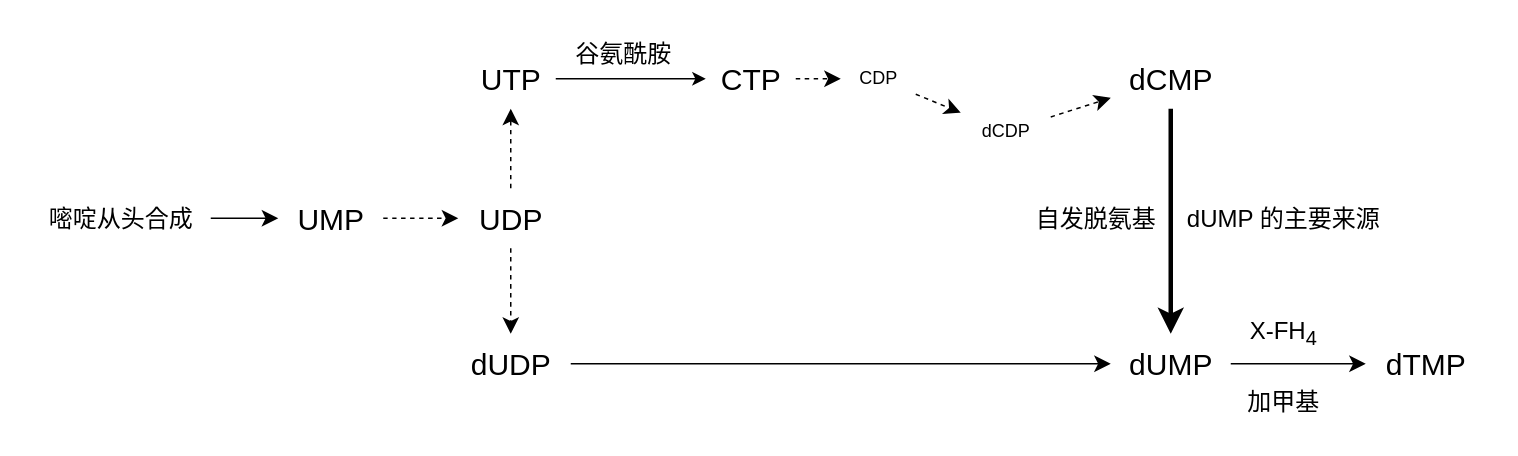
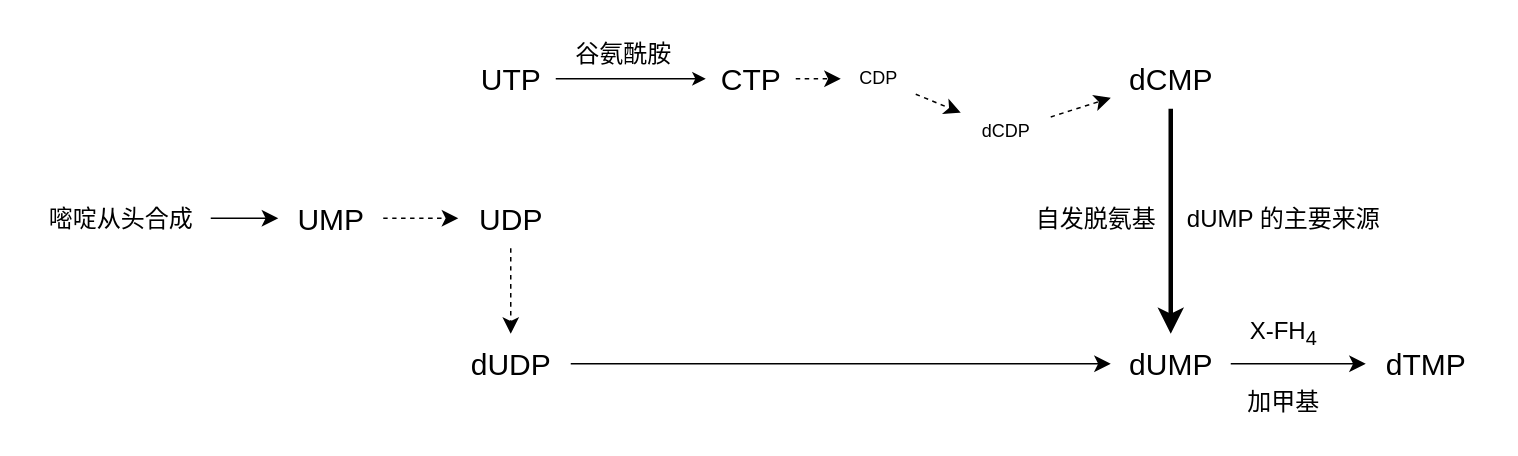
- <mxCell id="6" value="" style="edgeStyle=none;curved=1;rounded=0;orthogonalLoop=1;jettySize=auto;html=1;fontSize=20;startSize=8;endSize=8;dashed=1;" parent="1" source="8" target="10" edge="1"><mxGeometry relative="1" as="geometry" /></mxCell>
